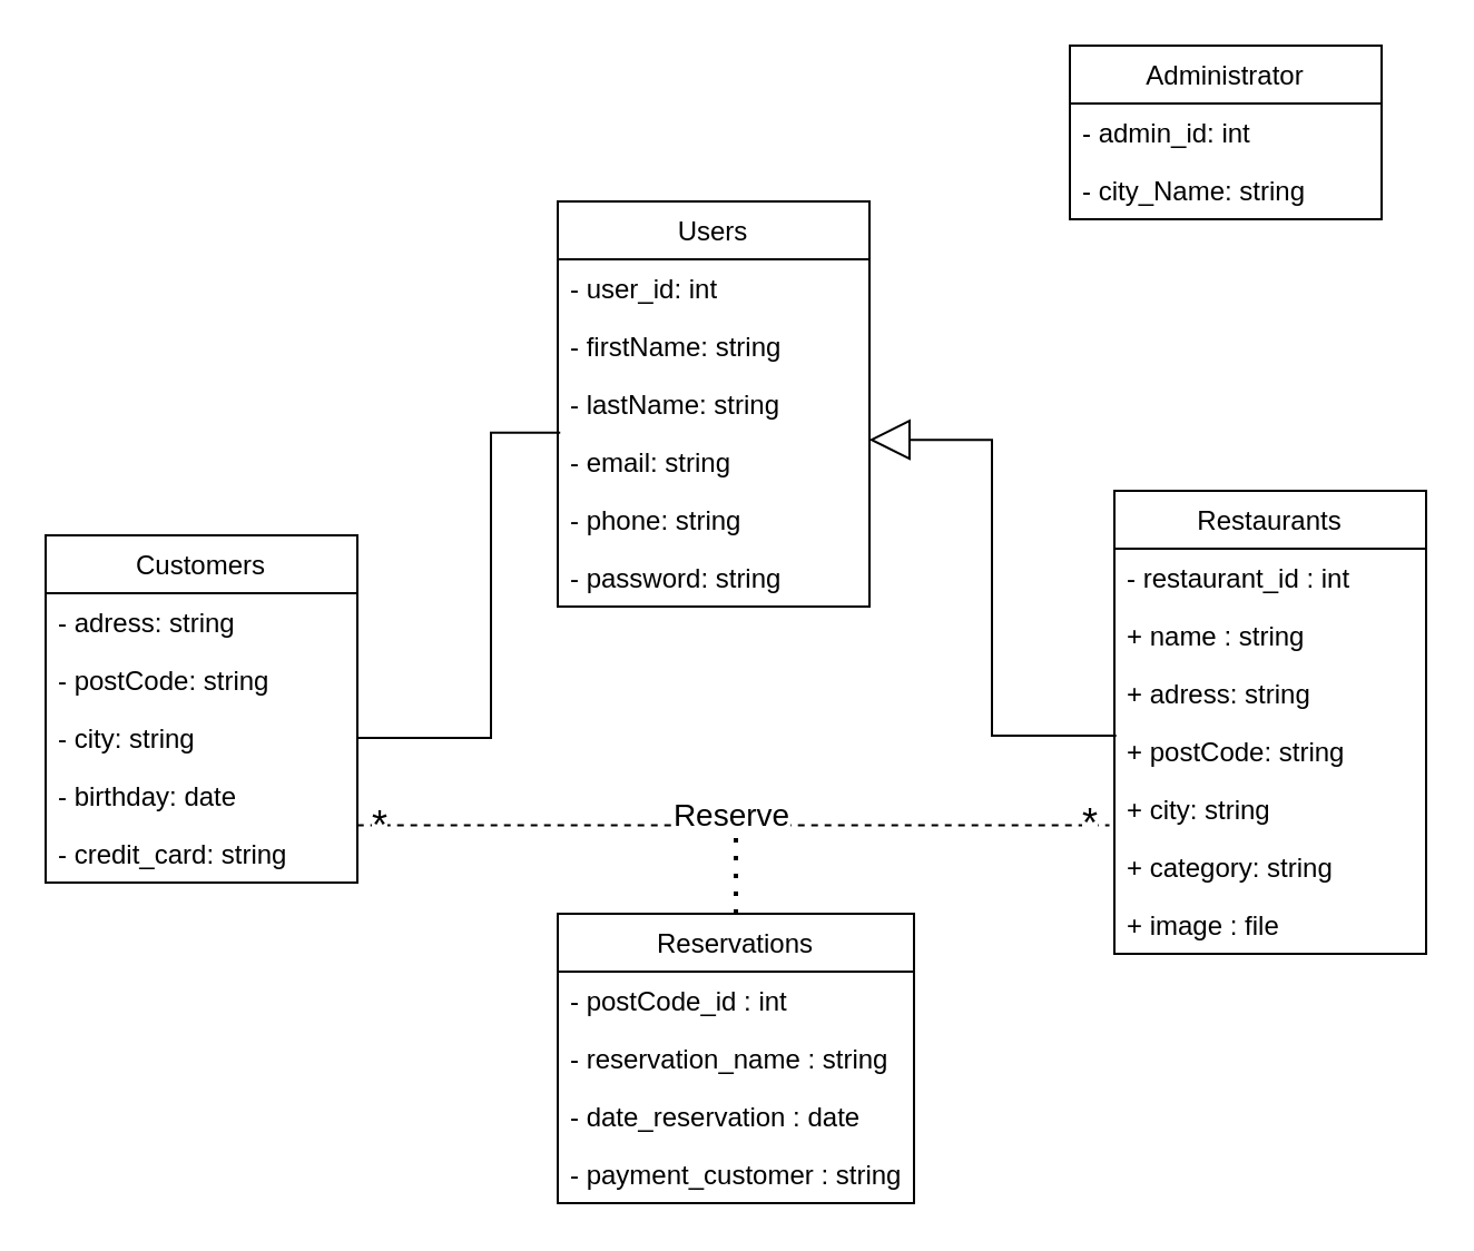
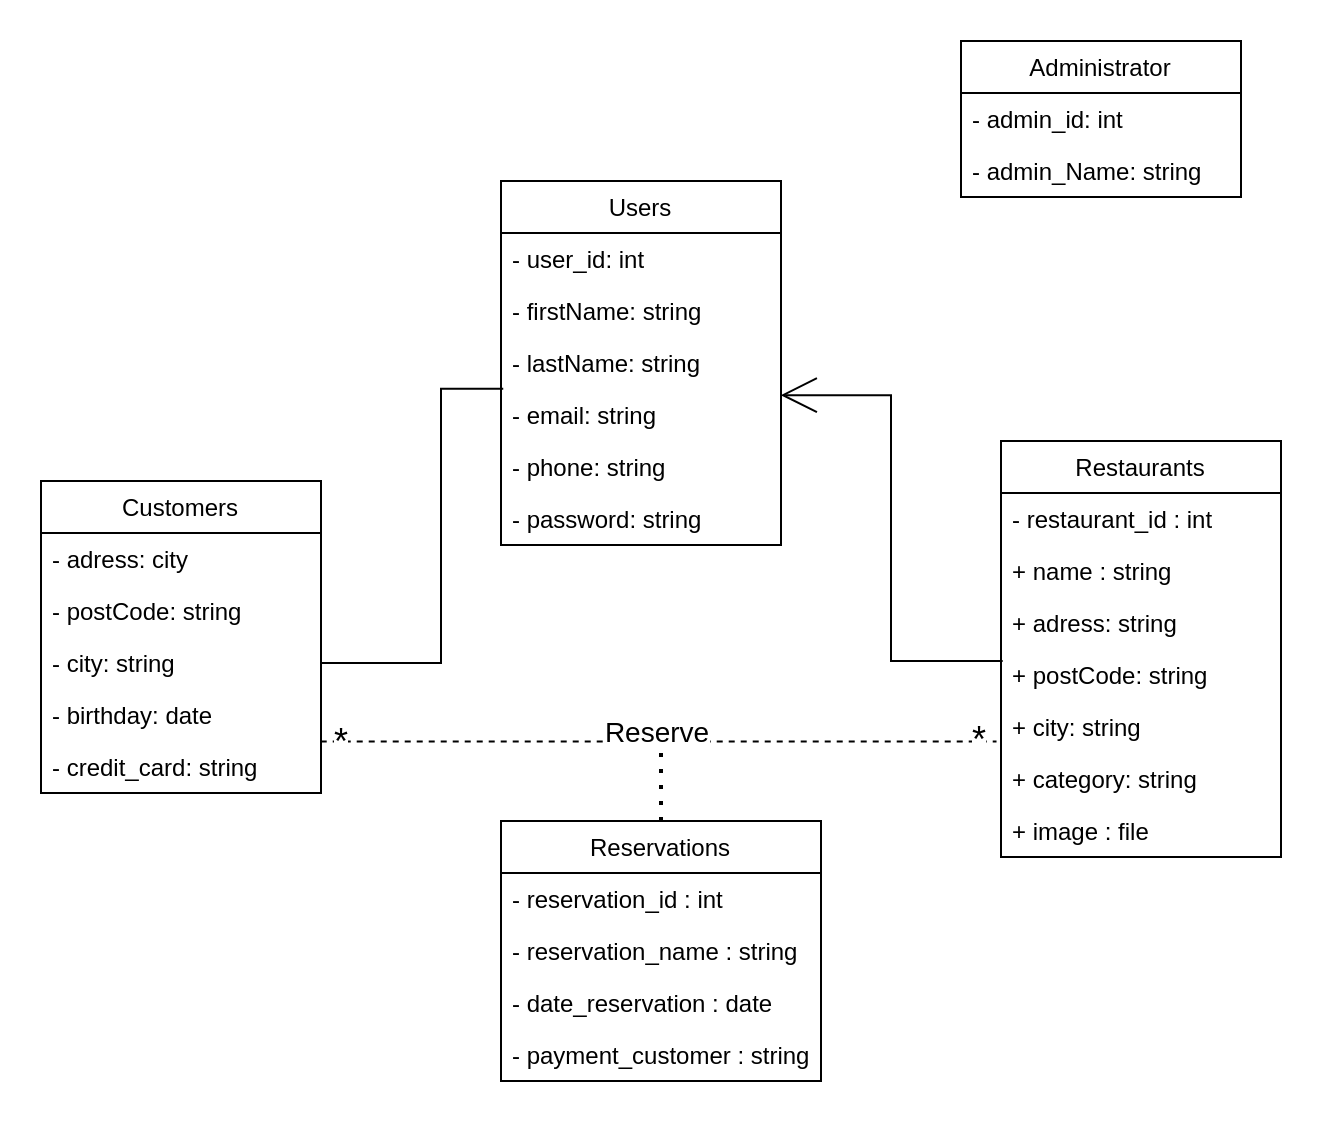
- <mxCell id="25" value="- city_Name: string" style="text;strokeColor=none;fillColor=none;align=left;verticalAlign=top;spacingLeft=4;spacingRight=4;overflow=hidden;rotatable=0;points=[[0,0.5],[1,0.5]];portConstraint=eastwest;" vertex="1" parent="23"><mxGeometry y="52" width="140" height="26" as="geometry" /></mxCell>
+ <mxCell id="25" value="- admin_Name: string" style="text;strokeColor=none;fillColor=none;align=left;verticalAlign=top;spacingLeft=4;spacingRight=4;overflow=hidden;rotatable=0;points=[[0,0.5],[1,0.5]];portConstraint=eastwest;" vertex="1" parent="23"><mxGeometry y="52" width="140" height="26" as="geometry" /></mxCell>
- <mxCell id="26" value="" style="endArrow=block;endSize=16;endFill=0;html=1;rounded=0;edgeStyle=orthogonalEdgeStyle;entryX=0.999;entryY=0.119;entryDx=0;entryDy=0;entryPerimeter=0;exitX=0.006;exitY=0.231;exitDx=0;exitDy=0;exitPerimeter=0;" edge="1" parent="1" source="13" target="6"><mxGeometry width="160" relative="1" as="geometry"><mxPoint x="470" y="390" as="sourcePoint" /><mxPoint x="460" y="320" as="targetPoint" /></mxGeometry></mxCell>
+ <mxCell id="26" value="" style="endArrow=open;endSize=16;endFill=0;html=1;rounded=0;edgeStyle=orthogonalEdgeStyle;entryX=0.999;entryY=0.119;entryDx=0;entryDy=0;entryPerimeter=0;exitX=0.006;exitY=0.231;exitDx=0;exitDy=0;exitPerimeter=0;" edge="1" parent="1" source="13" target="6"><mxGeometry width="160" relative="1" as="geometry"><mxPoint x="470" y="390" as="sourcePoint" /><mxPoint x="460" y="320" as="targetPoint" /></mxGeometry></mxCell>
- <mxCell id="18" value="- adress: string" style="text;strokeColor=none;fillColor=none;align=left;verticalAlign=top;spacingLeft=4;spacingRight=4;overflow=hidden;rotatable=0;points=[[0,0.5],[1,0.5]];portConstraint=eastwest;" vertex="1" parent="17"><mxGeometry y="26" width="140" height="26" as="geometry" /></mxCell>
+ <mxCell id="18" value="- adress: city" style="text;strokeColor=none;fillColor=none;align=left;verticalAlign=top;spacingLeft=4;spacingRight=4;overflow=hidden;rotatable=0;points=[[0,0.5],[1,0.5]];portConstraint=eastwest;" vertex="1" parent="17"><mxGeometry y="26" width="140" height="26" as="geometry" /></mxCell>
- <mxCell id="29" value="- postCode_id : int" style="text;strokeColor=none;fillColor=none;align=left;verticalAlign=top;spacingLeft=4;spacingRight=4;overflow=hidden;rotatable=0;points=[[0,0.5],[1,0.5]];portConstraint=eastwest;strokeWidth=0;" vertex="1" parent="28"><mxGeometry y="26" width="160" height="26" as="geometry" /></mxCell>
+ <mxCell id="29" value="- reservation_id : int" style="text;strokeColor=none;fillColor=none;align=left;verticalAlign=top;spacingLeft=4;spacingRight=4;overflow=hidden;rotatable=0;points=[[0,0.5],[1,0.5]];portConstraint=eastwest;strokeWidth=0;" vertex="1" parent="28"><mxGeometry y="26" width="160" height="26" as="geometry" /></mxCell>
